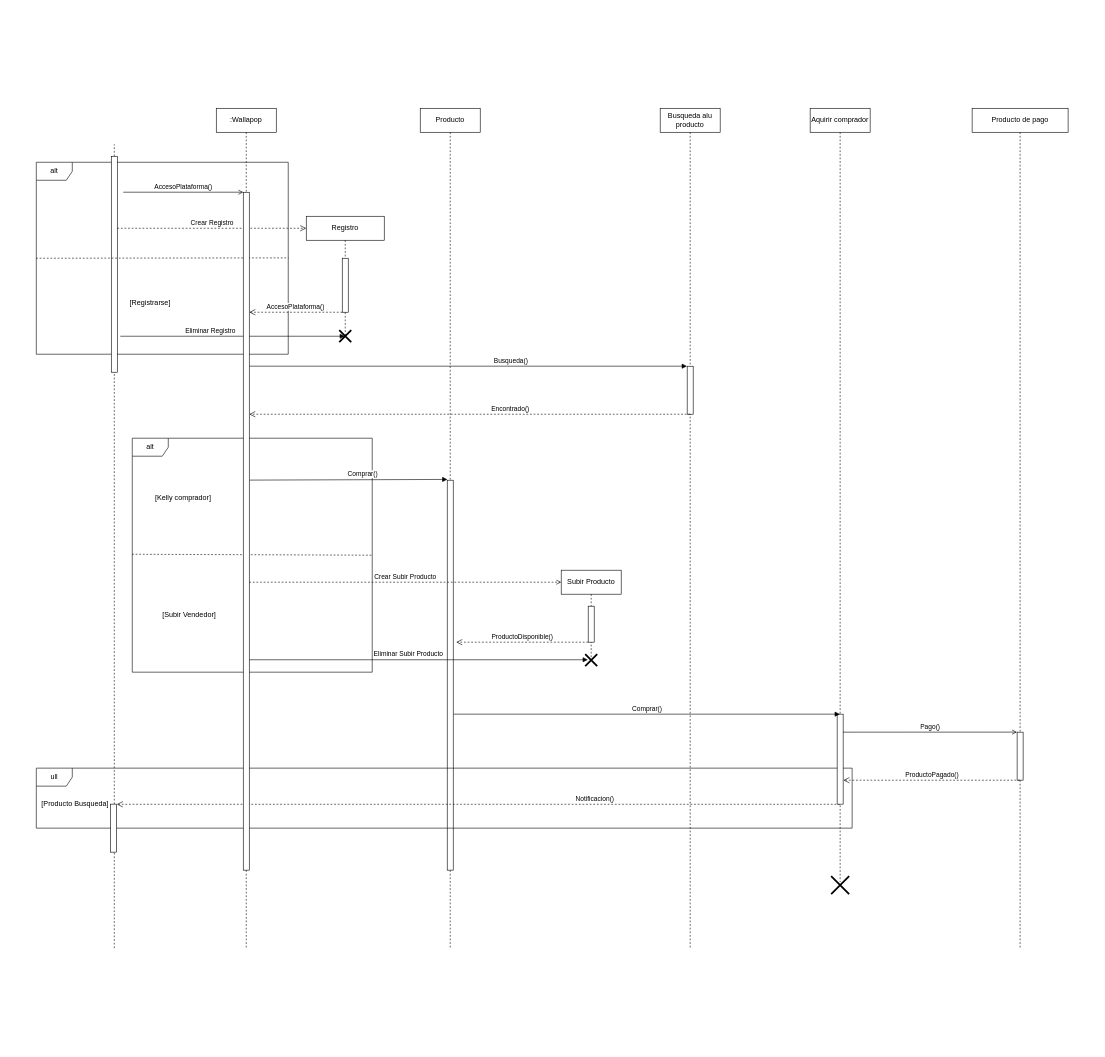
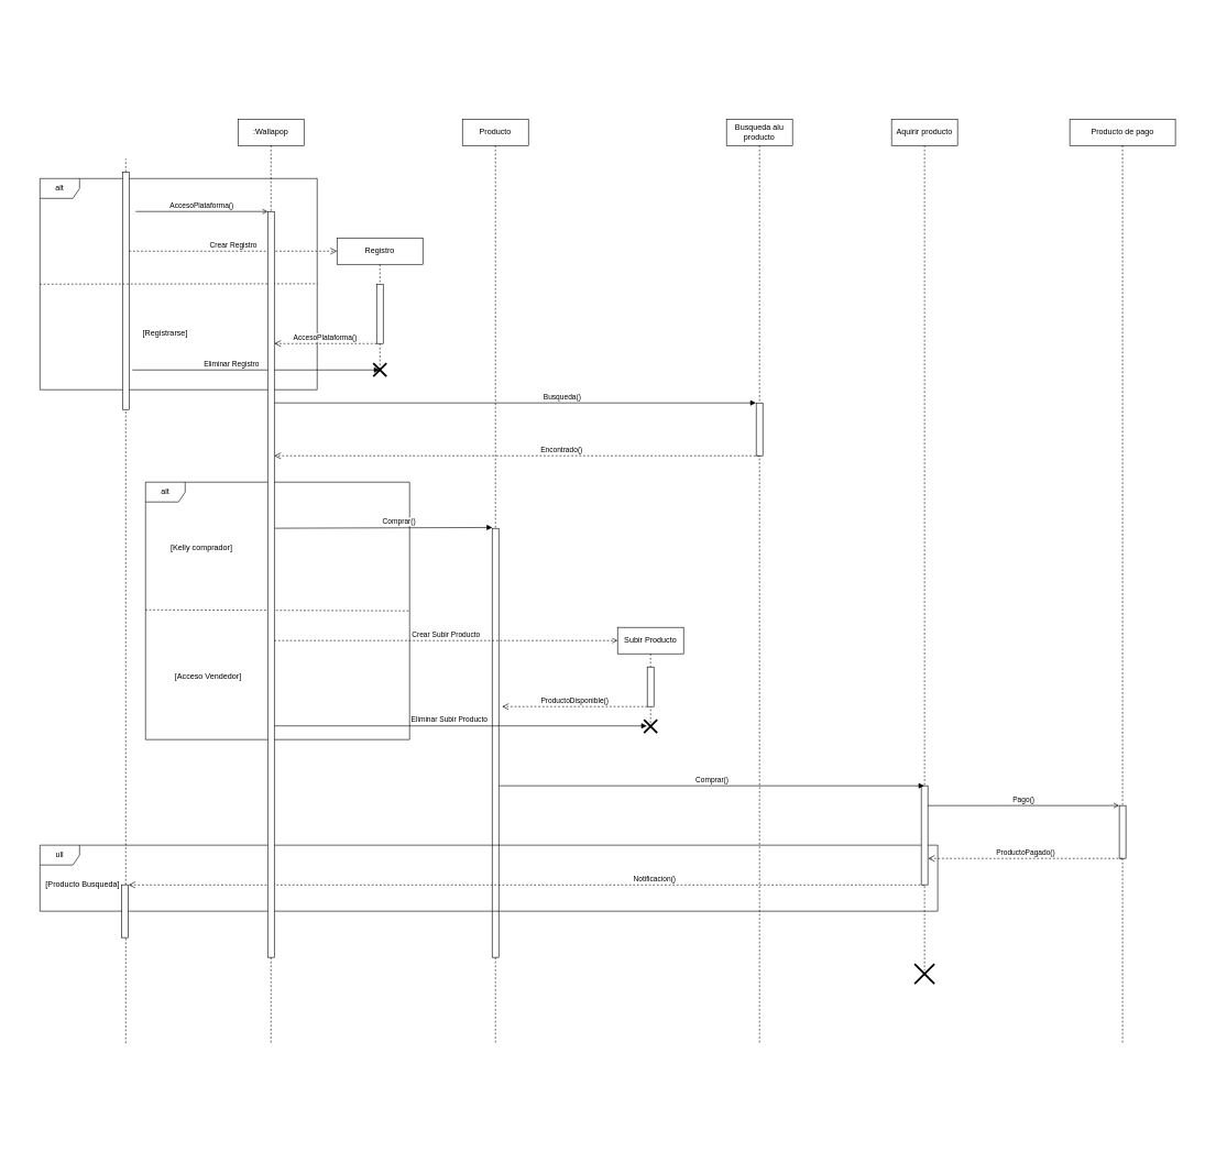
- <mxCell id="33" value="Aquirir comprador" style="shape=umlLifeline;perimeter=lifelinePerimeter;whiteSpace=wrap;html=1;container=1;collapsible=0;recursiveResize=0;outlineConnect=0;" vertex="1" parent="1"><mxGeometry x="1350" y="180" width="100" height="1290" as="geometry" /></mxCell>
+ <mxCell id="33" value="Aquirir producto" style="shape=umlLifeline;perimeter=lifelinePerimeter;whiteSpace=wrap;html=1;container=1;collapsible=0;recursiveResize=0;outlineConnect=0;" vertex="1" parent="1"><mxGeometry x="1350" y="180" width="100" height="1290" as="geometry" /></mxCell>
- <mxCell id="23" value="[Subir Vendedor]" style="text;html=1;strokeColor=none;fillColor=none;align=center;verticalAlign=middle;whiteSpace=wrap;rounded=0;" parent="1" vertex="1"><mxGeometry x="250" y="1015" width="130" height="20" as="geometry" /></mxCell>
+ <mxCell id="23" value="[Acceso Vendedor]" style="text;html=1;strokeColor=none;fillColor=none;align=center;verticalAlign=middle;whiteSpace=wrap;rounded=0;" parent="1" vertex="1"><mxGeometry x="250" y="1015" width="130" height="20" as="geometry" /></mxCell>
